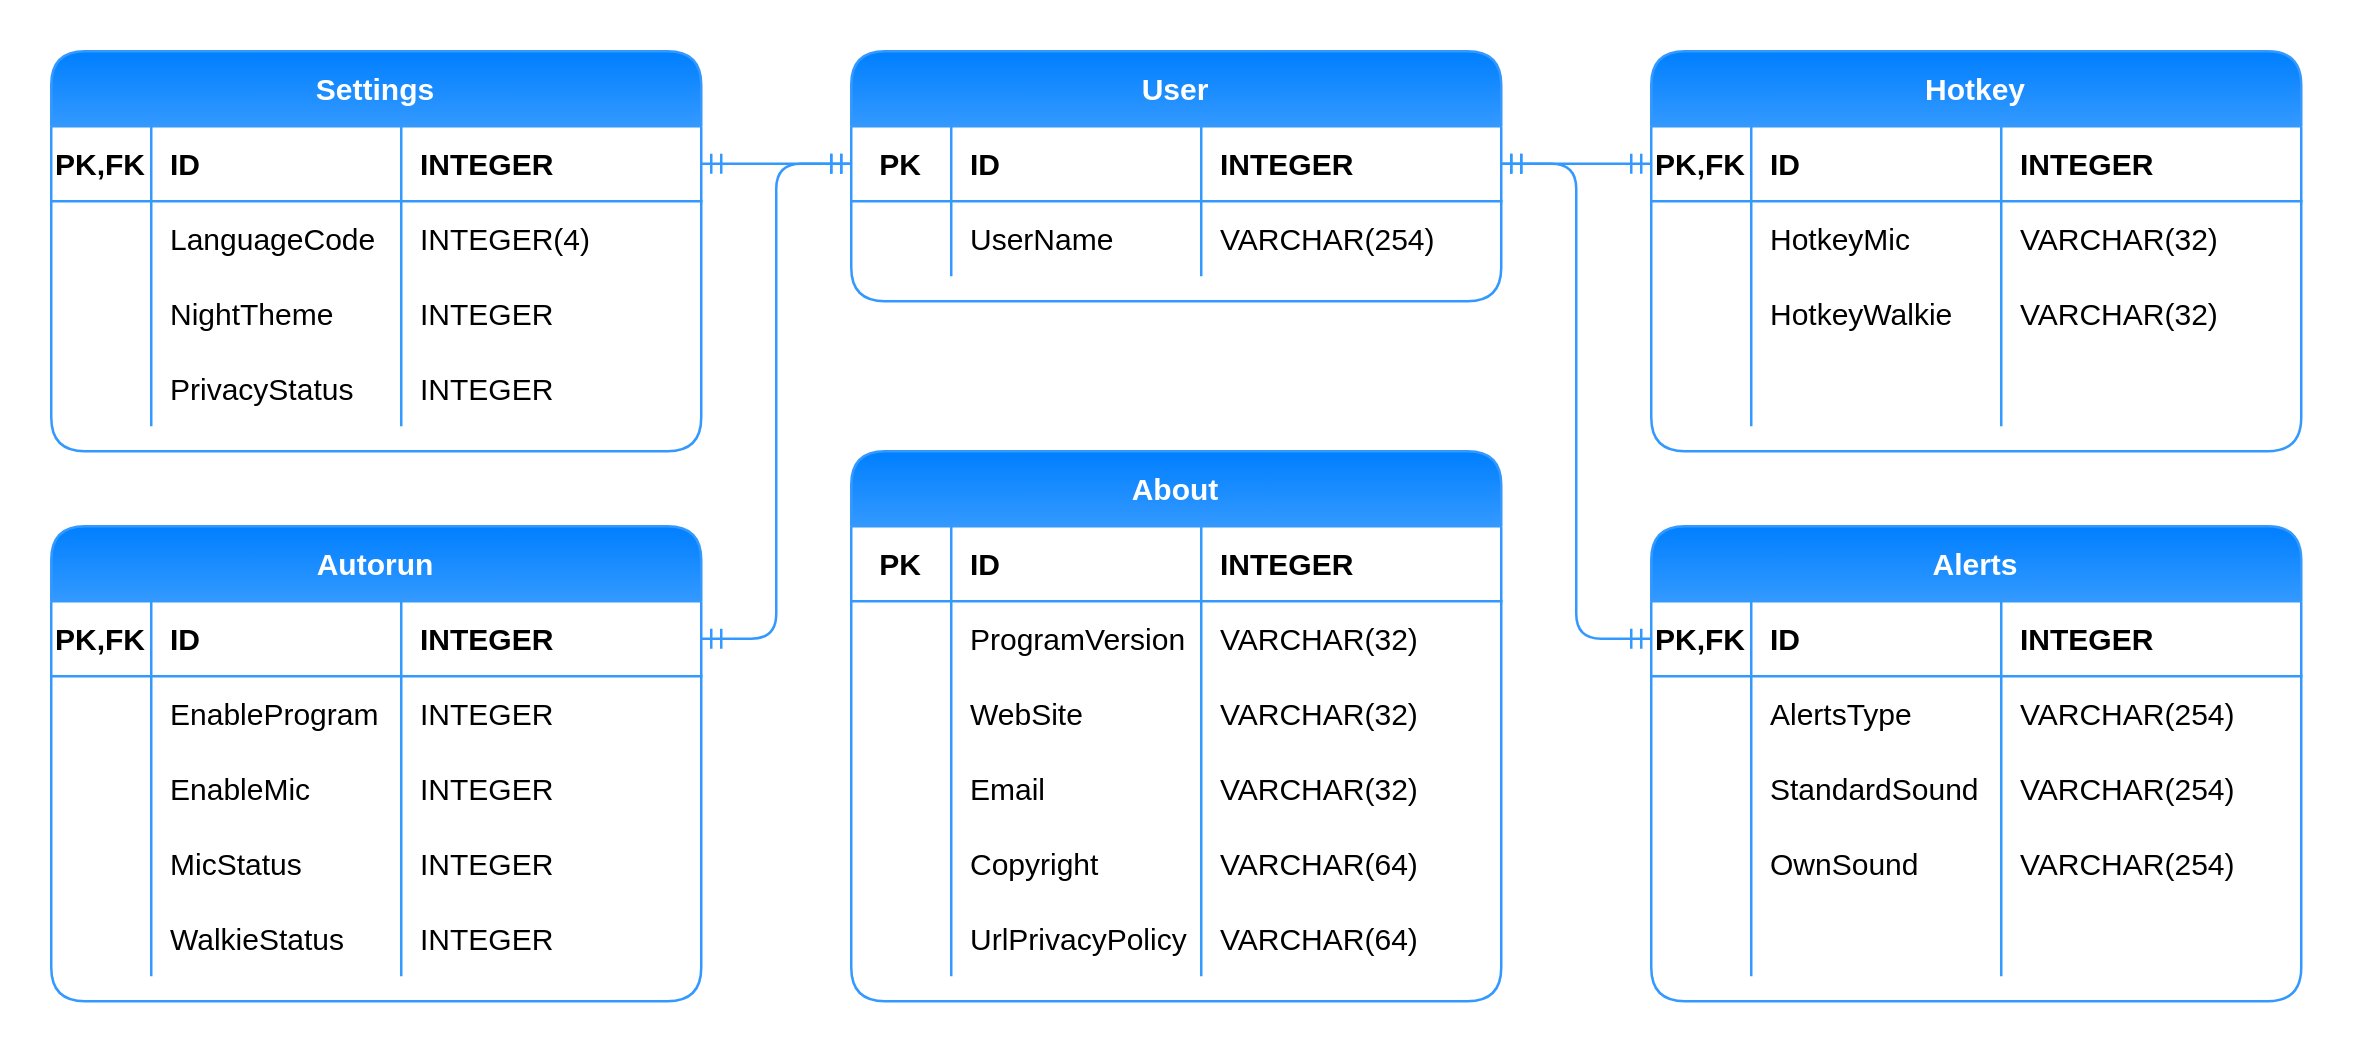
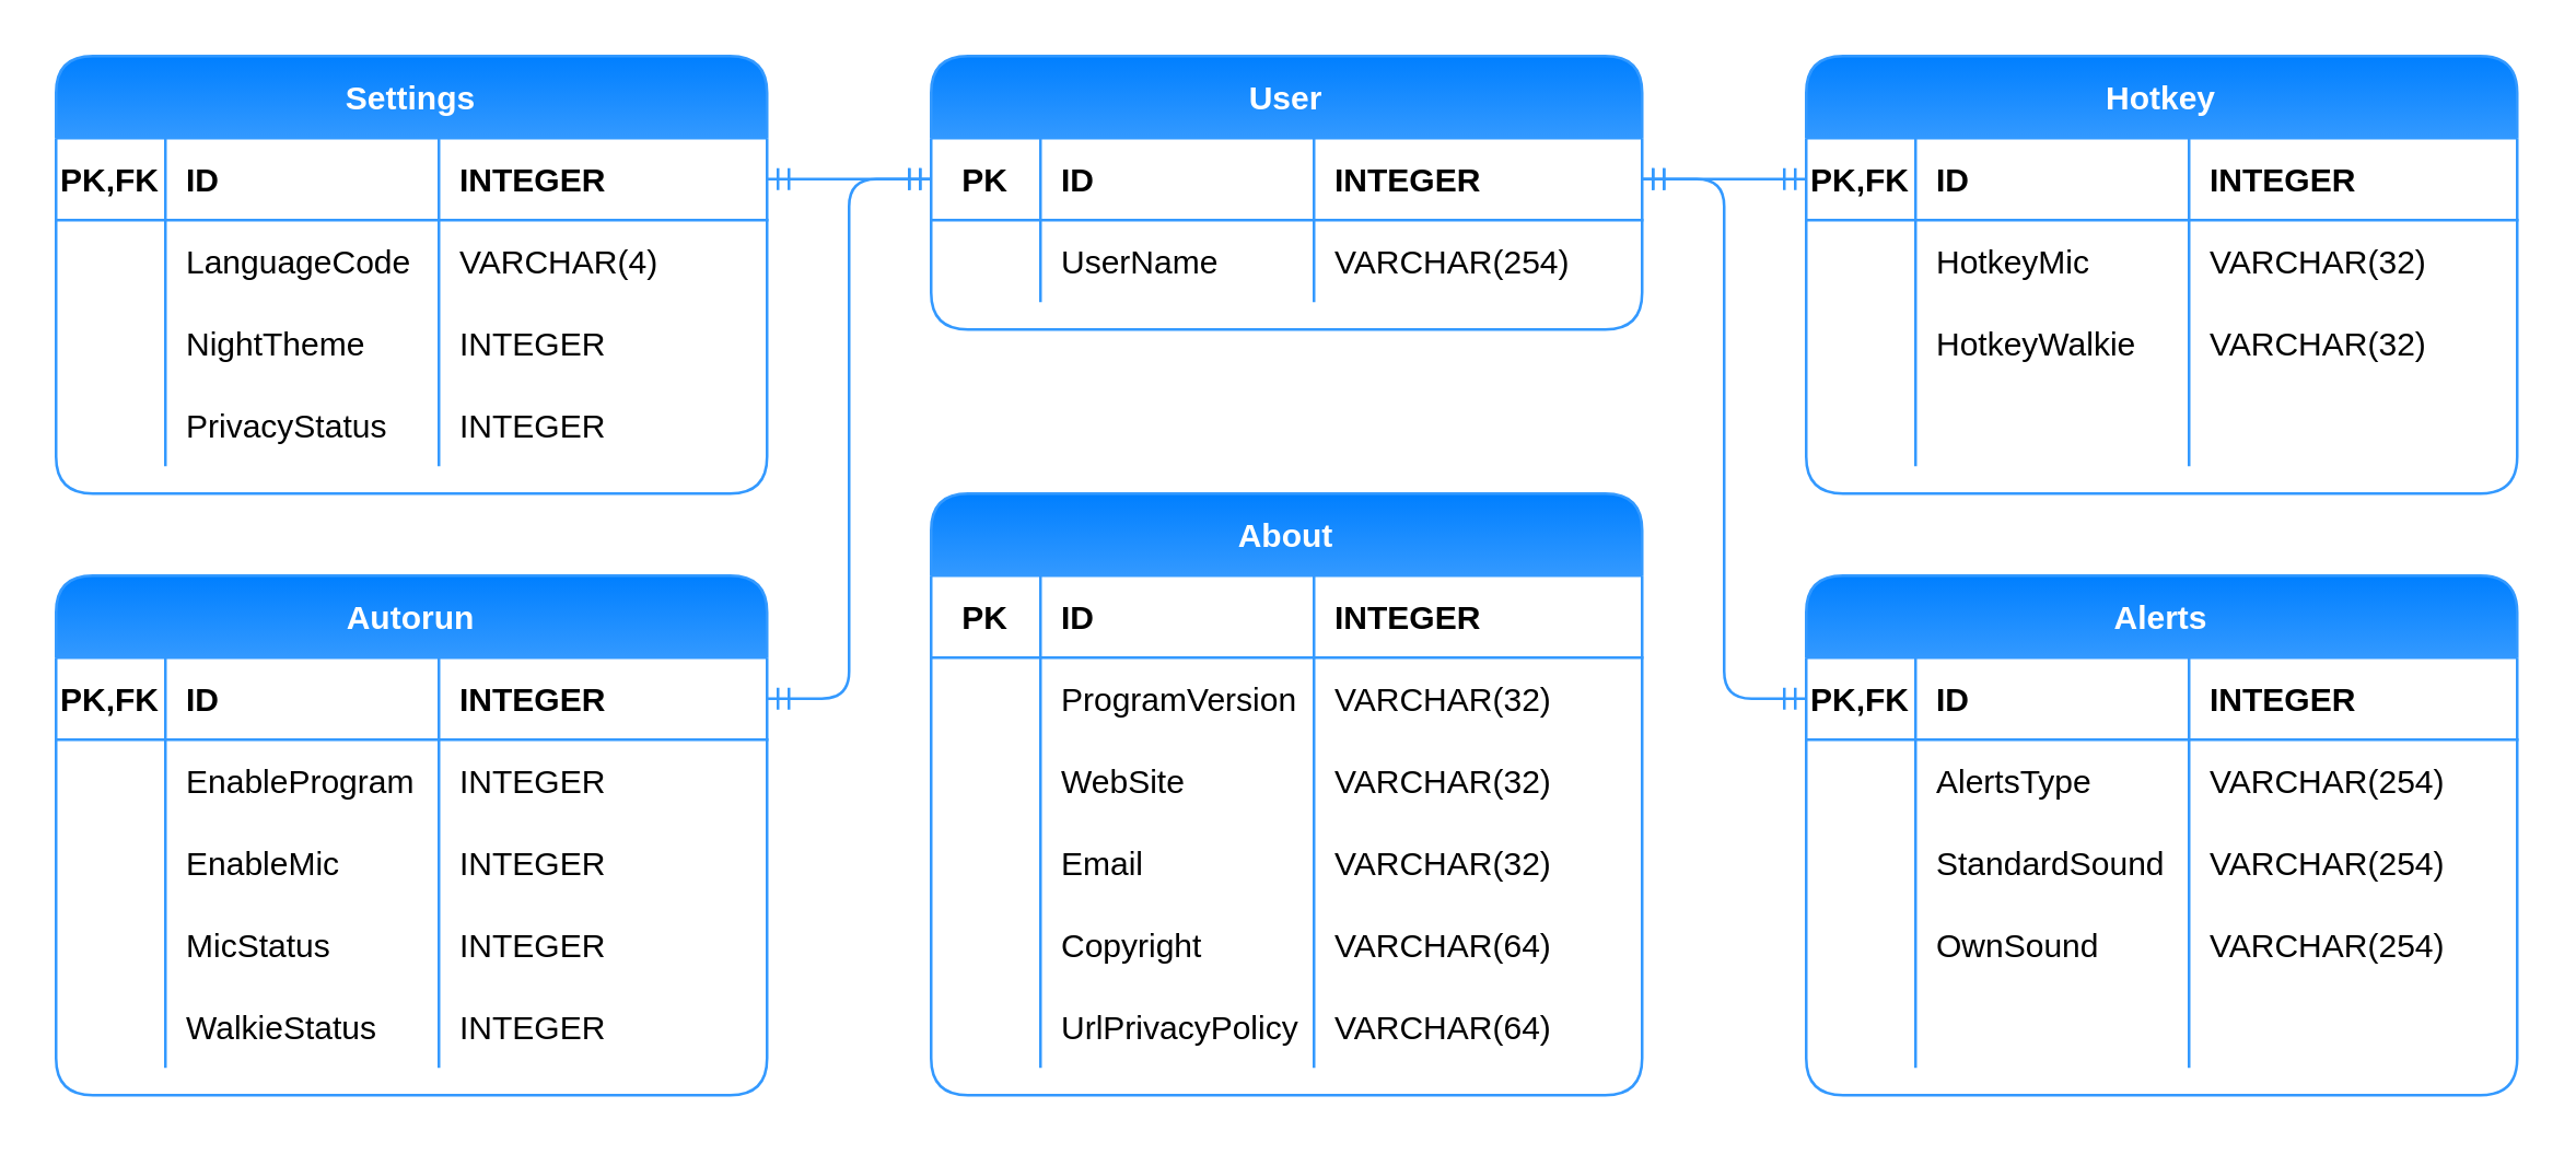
- <mxCell id="78" value="INTEGER(4)" style="shape=partialRectangle;connectable=0;fillColor=none;top=0;left=0;bottom=0;right=0;align=left;spacingLeft=6;overflow=hidden;fontColor=#000000;" parent="75" vertex="1"><mxGeometry x="140" width="120" height="30" as="geometry"><mxRectangle width="120" height="30" as="alternateBounds" /></mxGeometry></mxCell>
+ <mxCell id="78" value="VARCHAR(4)" style="shape=partialRectangle;connectable=0;fillColor=none;top=0;left=0;bottom=0;right=0;align=left;spacingLeft=6;overflow=hidden;fontColor=#000000;" parent="75" vertex="1"><mxGeometry x="140" width="120" height="30" as="geometry"><mxRectangle width="120" height="30" as="alternateBounds" /></mxGeometry></mxCell>
